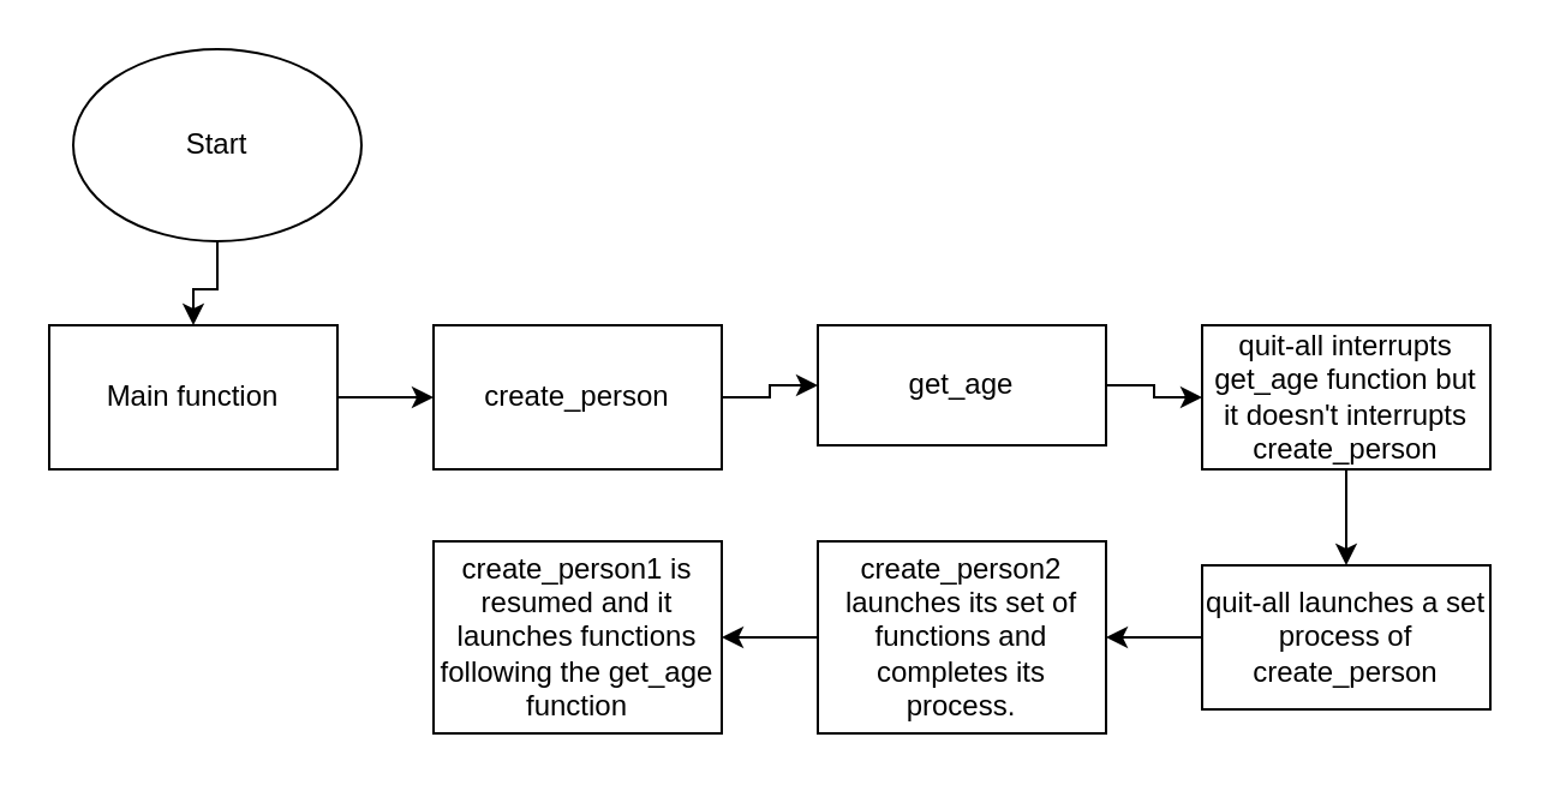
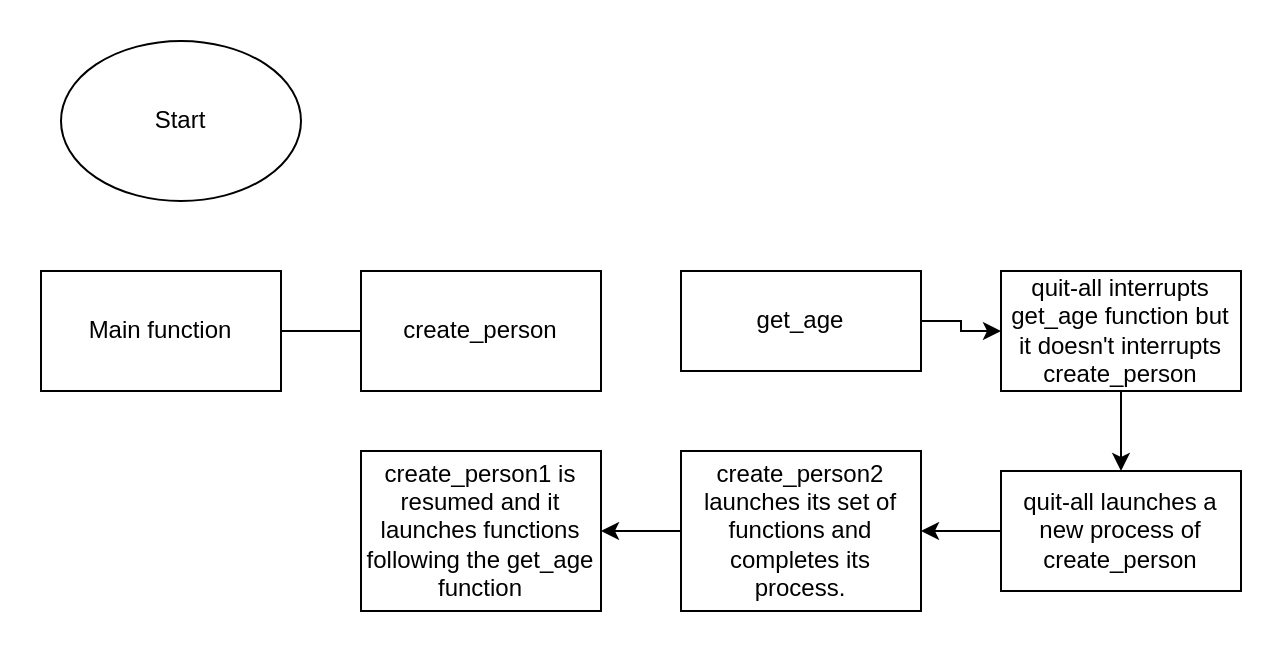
- <mxCell id="15" value="" style="edgeStyle=orthogonalEdgeStyle;rounded=0;orthogonalLoop=1;jettySize=auto;html=1;" edge="1" parent="1" source="16" target="3"><mxGeometry relative="1" as="geometry" /></mxCell>
- <mxCell id="2" value="" style="edgeStyle=orthogonalEdgeStyle;rounded=0;orthogonalLoop=1;jettySize=auto;html=1;" edge="1" parent="1" source="3" target="5"><mxGeometry relative="1" as="geometry" /></mxCell>
+ <mxCell id="2" value="" style="edgeStyle=orthogonalEdgeStyle;rounded=0;orthogonalLoop=1;jettySize=auto;html=1;endArrow=none;" edge="1" parent="1" source="3" target="5"><mxGeometry relative="1" as="geometry" /></mxCell>
- <mxCell id="4" value="" style="edgeStyle=orthogonalEdgeStyle;rounded=0;orthogonalLoop=1;jettySize=auto;html=1;" edge="1" parent="1" source="5" target="7"><mxGeometry relative="1" as="geometry" /></mxCell>
- <mxCell id="11" value="quit-all launches a set process of create_person" style="whiteSpace=wrap;html=1;rounded=0;" vertex="1" parent="1"><mxGeometry x="500" y="235" width="120" height="60" as="geometry" /></mxCell>
+ <mxCell id="11" value="quit-all launches a new process of create_person" style="whiteSpace=wrap;html=1;rounded=0;" vertex="1" parent="1"><mxGeometry x="500" y="235" width="120" height="60" as="geometry" /></mxCell>
